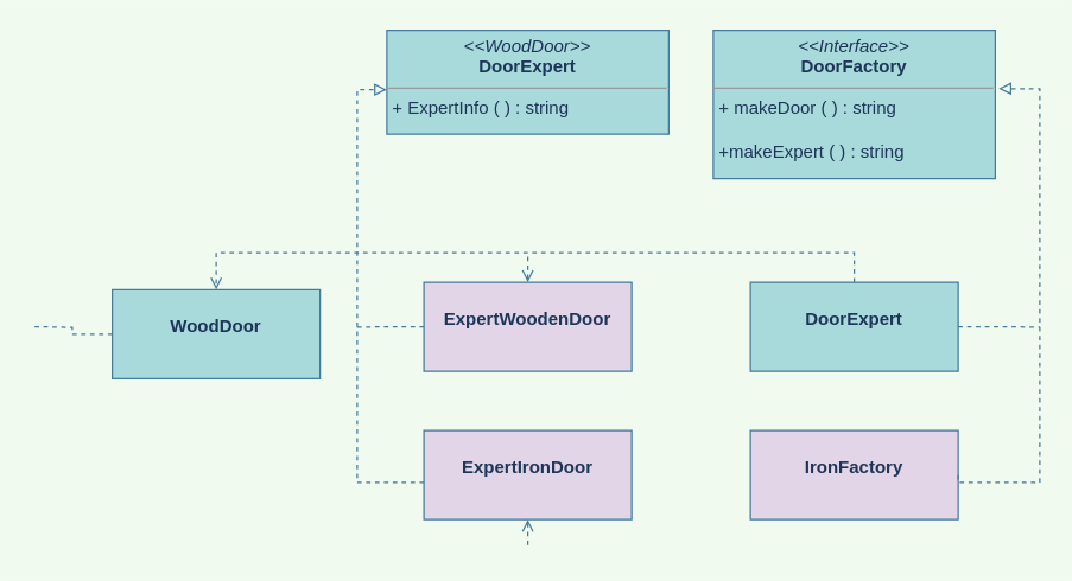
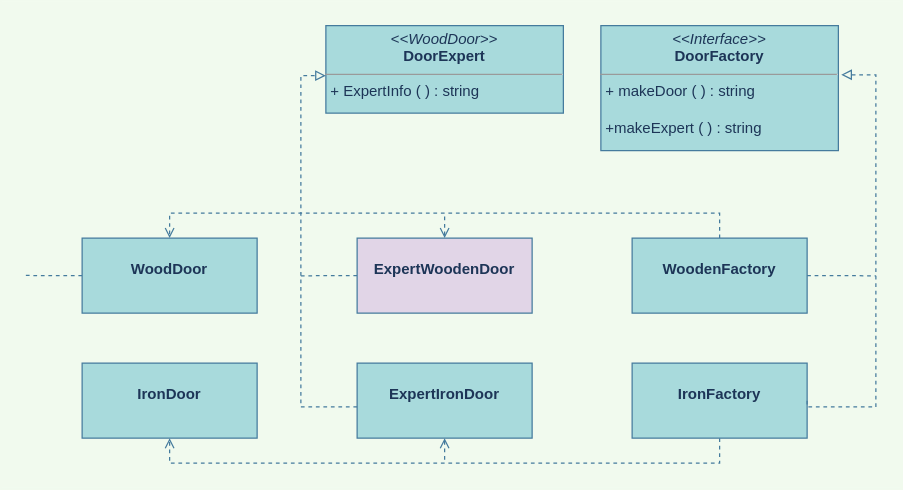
- <mxCell id="14" value="&lt;p style=&quot;margin: 0px ; margin-top: 4px ; text-align: center&quot;&gt;&lt;br&gt;&lt;b&gt;DoorExpert&lt;/b&gt;&lt;/p&gt;" style="verticalAlign=top;align=left;overflow=fill;fontSize=12;fontFamily=Helvetica;html=1;fillColor=#A8DADC;strokeColor=#457B9D;fontColor=#1D3557;" vertex="1" parent="1"><mxGeometry x="505" y="190" width="140" height="60" as="geometry" /></mxCell>
+ <mxCell id="14" value="&lt;p style=&quot;margin: 0px ; margin-top: 4px ; text-align: center&quot;&gt;&lt;br&gt;&lt;b&gt;WoodenFactory&lt;/b&gt;&lt;/p&gt;" style="verticalAlign=top;align=left;overflow=fill;fontSize=12;fontFamily=Helvetica;html=1;fillColor=#A8DADC;strokeColor=#457B9D;fontColor=#1D3557;" vertex="1" parent="1"><mxGeometry x="505" y="190" width="140" height="60" as="geometry" /></mxCell>
- <mxCell id="5" value="&lt;p style=&quot;margin: 0px ; margin-top: 4px ; text-align: center&quot;&gt;&lt;br&gt;&lt;b&gt;WoodDoor&lt;/b&gt;&lt;/p&gt;" style="verticalAlign=top;align=left;overflow=fill;fontSize=12;fontFamily=Helvetica;html=1;fillColor=#A8DADC;strokeColor=#457B9D;fontColor=#1D3557;" vertex="1" parent="1"><mxGeometry x="75" y="195" width="140" height="60" as="geometry" /></mxCell>
+ <mxCell id="5" value="&lt;p style=&quot;margin: 0px ; margin-top: 4px ; text-align: center&quot;&gt;&lt;br&gt;&lt;b&gt;WoodDoor&lt;/b&gt;&lt;/p&gt;" style="verticalAlign=top;align=left;overflow=fill;fontSize=12;fontFamily=Helvetica;html=1;fillColor=#A8DADC;strokeColor=#457B9D;fontColor=#1D3557;" vertex="1" parent="1"><mxGeometry x="65" y="190" width="140" height="60" as="geometry" /></mxCell>
+ <mxCell id="6" value="&lt;p style=&quot;margin: 0px ; margin-top: 4px ; text-align: center&quot;&gt;&lt;br&gt;&lt;b&gt;IronDoor&lt;/b&gt;&lt;/p&gt;" style="verticalAlign=top;align=left;overflow=fill;fontSize=12;fontFamily=Helvetica;html=1;fillColor=#A8DADC;strokeColor=#457B9D;fontColor=#1D3557;" vertex="1" parent="1"><mxGeometry x="65" y="290" width="140" height="60" as="geometry" /></mxCell>
- <mxCell id="8" value="&lt;p style=&quot;margin: 0px ; margin-top: 4px ; text-align: center&quot;&gt;&lt;br&gt;&lt;b&gt;ExpertIronDoor&lt;/b&gt;&lt;/p&gt;" style="verticalAlign=top;align=left;overflow=fill;fontSize=12;fontFamily=Helvetica;html=1;fillColor=#e1d5e7;strokeColor=#457B9D;fontColor=#1D3557;" vertex="1" parent="1"><mxGeometry x="285" y="290" width="140" height="60" as="geometry" /></mxCell>
+ <mxCell id="8" value="&lt;p style=&quot;margin: 0px ; margin-top: 4px ; text-align: center&quot;&gt;&lt;br&gt;&lt;b&gt;ExpertIronDoor&lt;/b&gt;&lt;/p&gt;" style="verticalAlign=top;align=left;overflow=fill;fontSize=12;fontFamily=Helvetica;html=1;fillColor=#A8DADC;strokeColor=#457B9D;fontColor=#1D3557;" vertex="1" parent="1"><mxGeometry x="285" y="290" width="140" height="60" as="geometry" /></mxCell>
- <mxCell id="16" value="&lt;p style=&quot;margin: 0px ; margin-top: 4px ; text-align: center&quot;&gt;&lt;br&gt;&lt;b&gt;IronFactory&lt;/b&gt;&lt;/p&gt;" style="verticalAlign=top;align=left;overflow=fill;fontSize=12;fontFamily=Helvetica;html=1;fillColor=#e1d5e7;strokeColor=#457B9D;fontColor=#1D3557;" vertex="1" parent="1"><mxGeometry x="505" y="290" width="140" height="60" as="geometry" /></mxCell>
+ <mxCell id="16" value="&lt;p style=&quot;margin: 0px ; margin-top: 4px ; text-align: center&quot;&gt;&lt;br&gt;&lt;b&gt;IronFactory&lt;/b&gt;&lt;/p&gt;" style="verticalAlign=top;align=left;overflow=fill;fontSize=12;fontFamily=Helvetica;html=1;fillColor=#A8DADC;strokeColor=#457B9D;fontColor=#1D3557;" vertex="1" parent="1"><mxGeometry x="505" y="290" width="140" height="60" as="geometry" /></mxCell>
+ <mxCell id="15" style="edgeStyle=orthogonalEdgeStyle;rounded=0;orthogonalLoop=1;jettySize=auto;html=1;exitX=0.5;exitY=1;exitDx=0;exitDy=0;entryX=0.5;entryY=1;entryDx=0;entryDy=0;dashed=1;startArrow=none;startFill=0;endArrow=open;endFill=0;labelBackgroundColor=#F1FAEE;strokeColor=#457B9D;fontColor=#1D3557;" edge="1" parent="1" source="16" target="6"><mxGeometry relative="1" as="geometry" /></mxCell>
